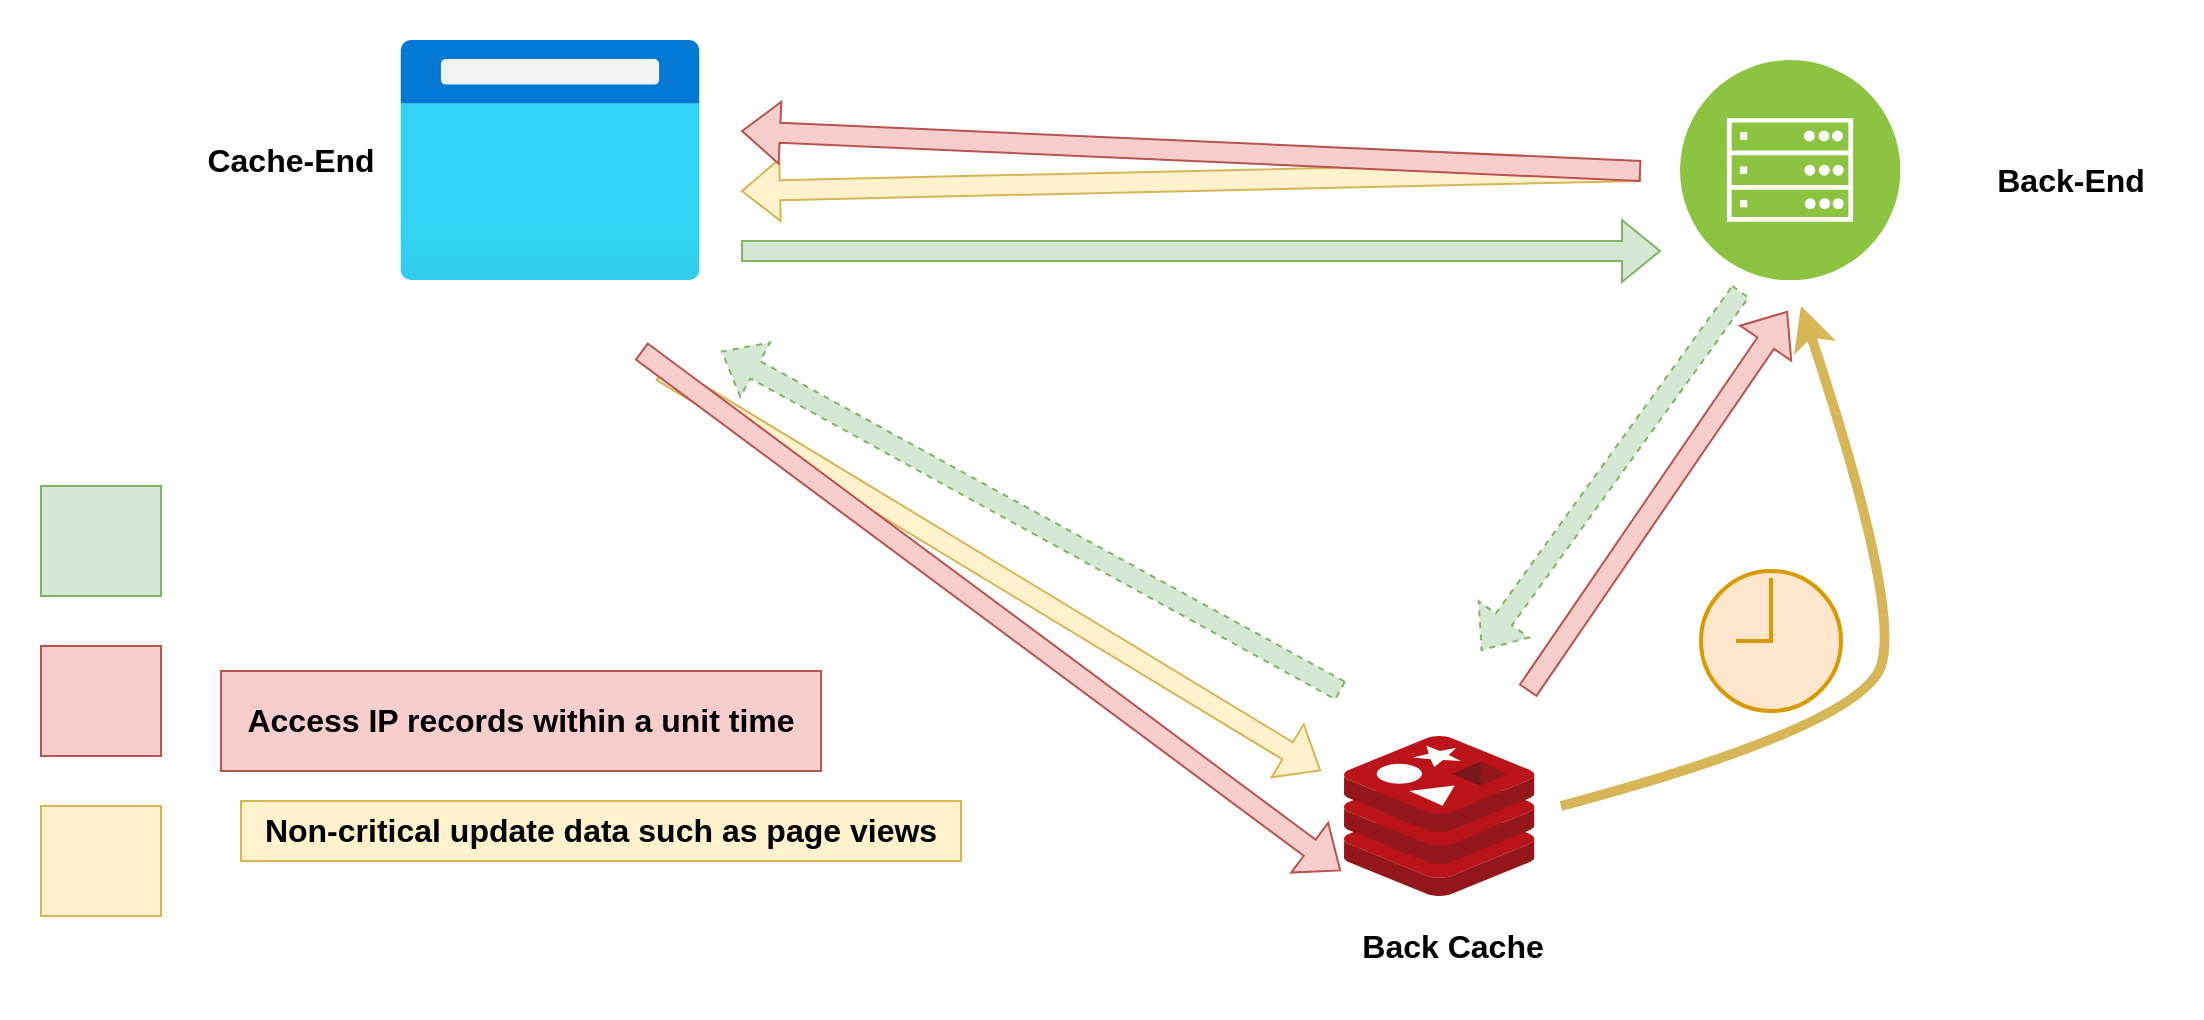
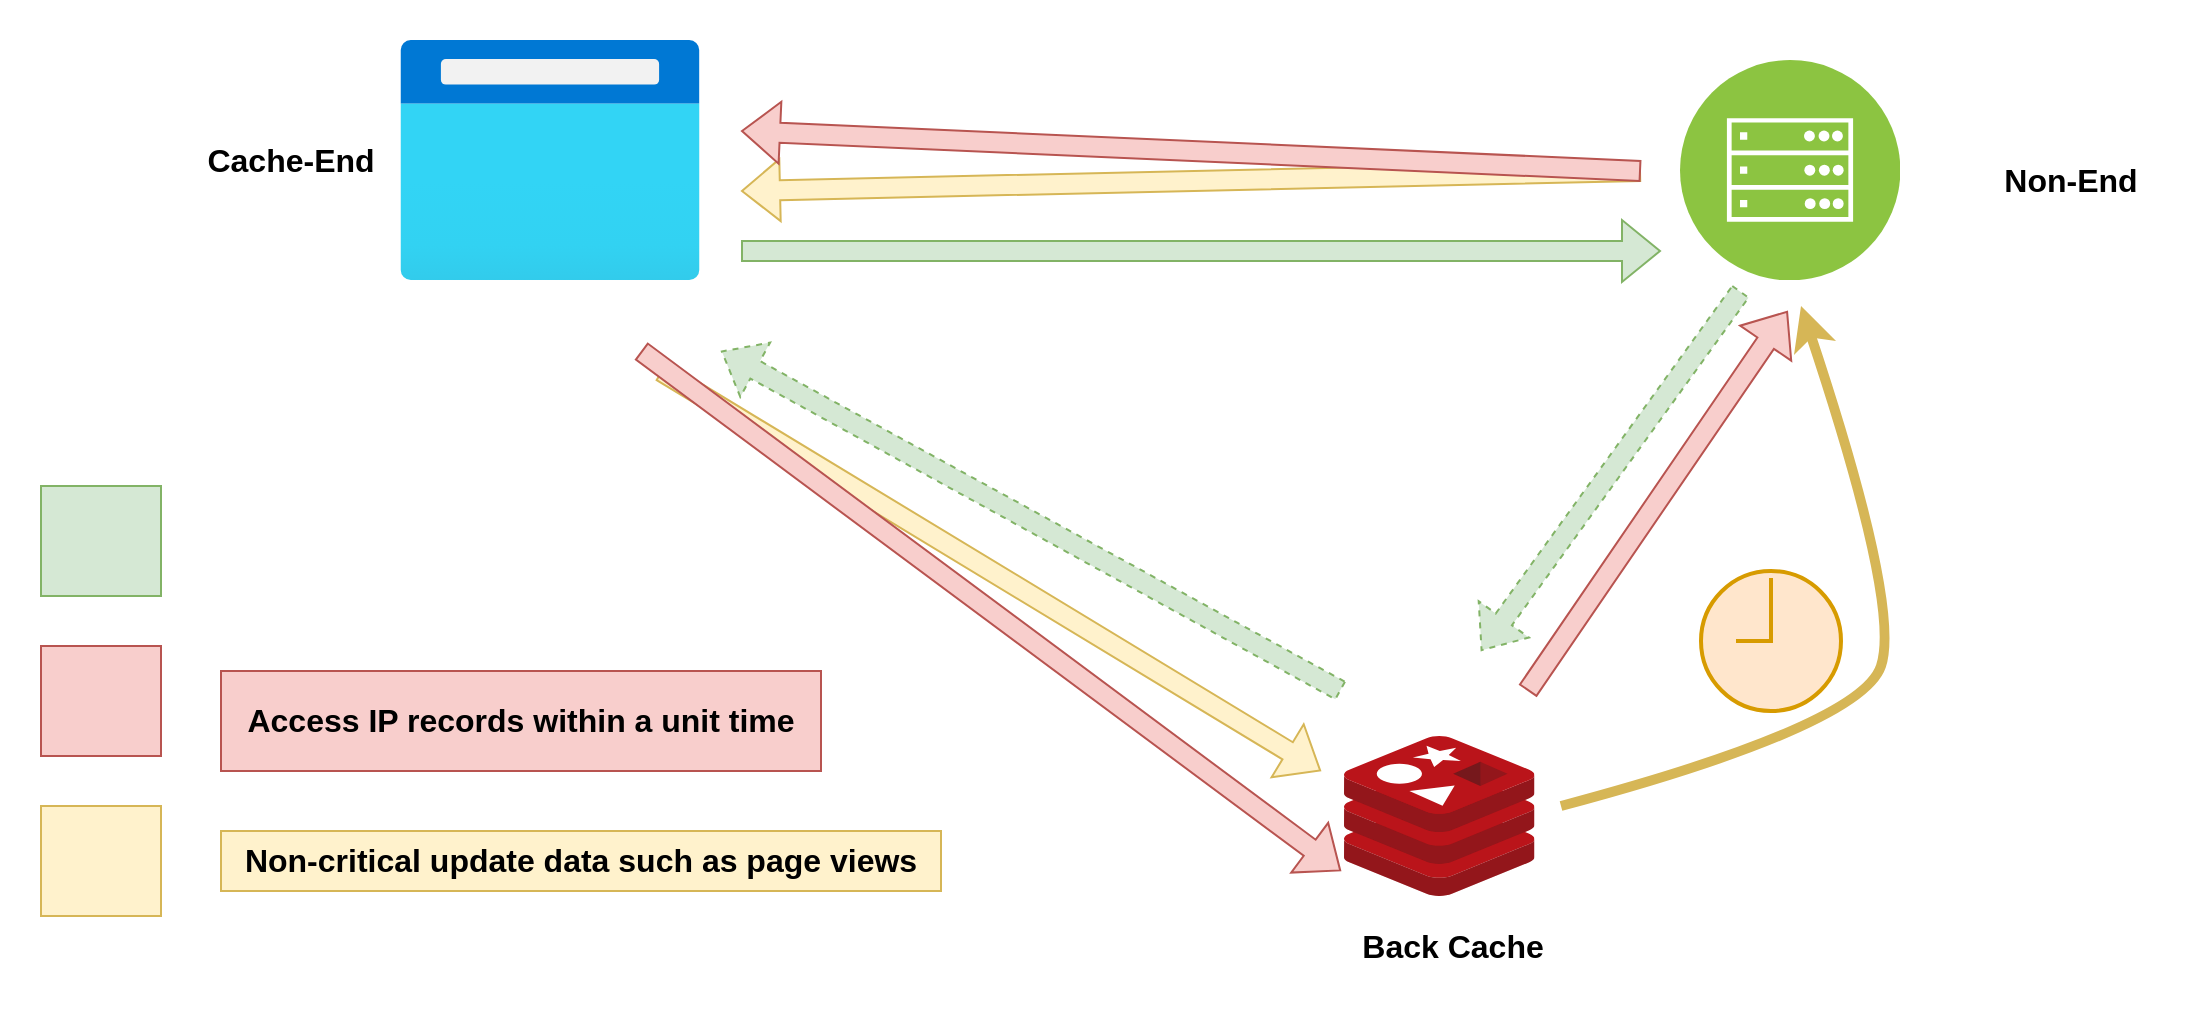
- <mxCell id="6" value="Back-End" style="text;html=1;align=center;verticalAlign=middle;resizable=0;points=[];autosize=1;strokeColor=none;fillColor=none;fontSize=16;fontStyle=1" vertex="1" parent="1"><mxGeometry x="990" y="75" width="90" height="30" as="geometry" /></mxCell>
+ <mxCell id="6" value="Non-End" style="text;html=1;align=center;verticalAlign=middle;resizable=0;points=[];autosize=1;strokeColor=none;fillColor=none;fontSize=16;fontStyle=1" vertex="1" parent="1"><mxGeometry x="990" y="75" width="90" height="30" as="geometry" /></mxCell>
- <mxCell id="18" value="&lt;font style=&quot;font-size: 16px;&quot;&gt;&lt;b&gt;Non-critical update data such as page views&lt;/b&gt;&lt;/font&gt;" style="text;html=1;align=center;verticalAlign=middle;resizable=0;points=[];autosize=1;strokeColor=#d6b656;fillColor=#fff2cc;" vertex="1" parent="1"><mxGeometry x="120" y="400" width="360" height="30" as="geometry" /></mxCell>
+ <mxCell id="18" value="&lt;font style=&quot;font-size: 16px;&quot;&gt;&lt;b&gt;Non-critical update data such as page views&lt;/b&gt;&lt;/font&gt;" style="text;html=1;align=center;verticalAlign=middle;resizable=0;points=[];autosize=1;strokeColor=#d6b656;fillColor=#fff2cc;" vertex="1" parent="1"><mxGeometry x="110" y="415" width="360" height="30" as="geometry" /></mxCell>
